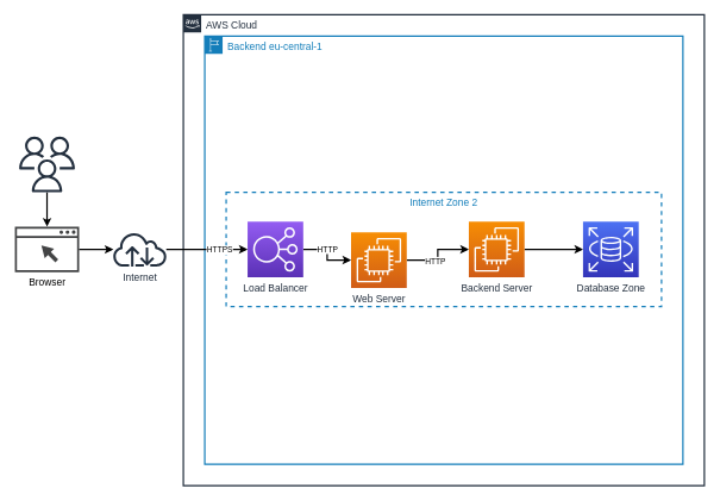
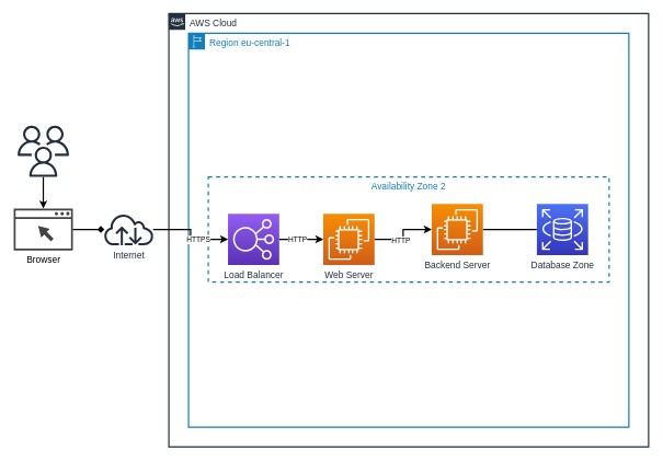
- <mxCell id="3" value="Backend eu-central-1" style="points=[[0,0],[0.25,0],[0.5,0],[0.75,0],[1,0],[1,0.25],[1,0.5],[1,0.75],[1,1],[0.75,1],[0.5,1],[0.25,1],[0,1],[0,0.75],[0,0.5],[0,0.25]];outlineConnect=0;gradientColor=none;html=1;whiteSpace=wrap;fontSize=14;fontStyle=0;shape=mxgraph.aws4.group;grIcon=mxgraph.aws4.group_region;strokeColor=#147EBA;fillColor=none;verticalAlign=top;align=left;spacingLeft=30;fontColor=#147EBA;dashed=0;strokeWidth=2;" parent="1" vertex="1"><mxGeometry x="286" y="50" width="670" height="600" as="geometry" /></mxCell>
+ <mxCell id="3" value="Region eu-central-1" style="points=[[0,0],[0.25,0],[0.5,0],[0.75,0],[1,0],[1,0.25],[1,0.5],[1,0.75],[1,1],[0.75,1],[0.5,1],[0.25,1],[0,1],[0,0.75],[0,0.5],[0,0.25]];outlineConnect=0;gradientColor=none;html=1;whiteSpace=wrap;fontSize=14;fontStyle=0;shape=mxgraph.aws4.group;grIcon=mxgraph.aws4.group_region;strokeColor=#147EBA;fillColor=none;verticalAlign=top;align=left;spacingLeft=30;fontColor=#147EBA;dashed=0;strokeWidth=2;" parent="1" vertex="1"><mxGeometry x="286" y="50" width="670" height="600" as="geometry" /></mxCell>
- <mxCell id="4" value="Internet Zone 2" style="fillColor=none;strokeColor=#147EBA;dashed=1;verticalAlign=top;fontStyle=0;fontColor=#147EBA;strokeWidth=2;fontSize=14;" parent="1" vertex="1"><mxGeometry x="316" y="269" width="610" height="160" as="geometry" /></mxCell>
+ <mxCell id="4" value="Availability Zone 2" style="fillColor=none;strokeColor=#147EBA;dashed=1;verticalAlign=top;fontStyle=0;fontColor=#147EBA;strokeWidth=2;fontSize=14;" parent="1" vertex="1"><mxGeometry x="316" y="269" width="610" height="160" as="geometry" /></mxCell>
- <mxCell id="20" style="edgeStyle=orthogonalEdgeStyle;rounded=0;orthogonalLoop=1;jettySize=auto;html=1;strokeWidth=2;" parent="1" source="19" target="7" edge="1"><mxGeometry relative="1" as="geometry"><mxPoint x="75" y="279" as="sourcePoint" /><mxPoint x="75" y="327" as="targetPoint" /></mxGeometry></mxCell>
+ <mxCell id="20" style="edgeStyle=orthogonalEdgeStyle;rounded=0;orthogonalLoop=1;jettySize=auto;html=1;strokeWidth=2;endArrow=diamond;" parent="1" source="19" target="7" edge="1"><mxGeometry relative="1" as="geometry"><mxPoint x="75" y="279" as="sourcePoint" /><mxPoint x="75" y="327" as="targetPoint" /></mxGeometry></mxCell>
- <mxCell id="17" value="&lt;font style=&quot;font-size: 14px&quot;&gt;Load Balancer&lt;/font&gt;" style="outlineConnect=0;fontColor=#232F3E;gradientColor=#945DF2;gradientDirection=north;fillColor=#5A30B5;strokeColor=#ffffff;dashed=0;verticalLabelPosition=bottom;verticalAlign=top;align=center;html=1;fontSize=12;fontStyle=0;aspect=fixed;shape=mxgraph.aws4.resourceIcon;resIcon=mxgraph.aws4.elastic_load_balancing;" parent="1" vertex="1"><mxGeometry x="346" y="310" width="78" height="78" as="geometry" /></mxCell>
+ <mxCell id="17" value="&lt;font style=&quot;font-size: 14px&quot;&gt;Load Balancer&lt;/font&gt;" style="outlineConnect=0;fontColor=#232F3E;gradientColor=#945DF2;gradientDirection=north;fillColor=#5A30B5;strokeColor=#ffffff;dashed=0;verticalLabelPosition=bottom;verticalAlign=top;align=center;html=1;fontSize=12;fontStyle=0;aspect=fixed;shape=mxgraph.aws4.resourceIcon;resIcon=mxgraph.aws4.elastic_load_balancing;" parent="1" vertex="1"><mxGeometry x="346" y="325" width="78" height="78" as="geometry" /></mxCell>
- <mxCell id="13" style="edgeStyle=orthogonalEdgeStyle;rounded=0;orthogonalLoop=1;jettySize=auto;html=1;strokeWidth=2;" parent="1" source="14" target="18" edge="1"><mxGeometry relative="1" as="geometry"><mxPoint x="816" y="349" as="targetPoint" /></mxGeometry></mxCell>
+ <mxCell id="13" style="edgeStyle=orthogonalEdgeStyle;rounded=0;orthogonalLoop=1;jettySize=auto;html=1;strokeWidth=2;endArrow=none;" parent="1" source="14" target="18" edge="1"><mxGeometry relative="1" as="geometry"><mxPoint x="816" y="349" as="targetPoint" /></mxGeometry></mxCell>
